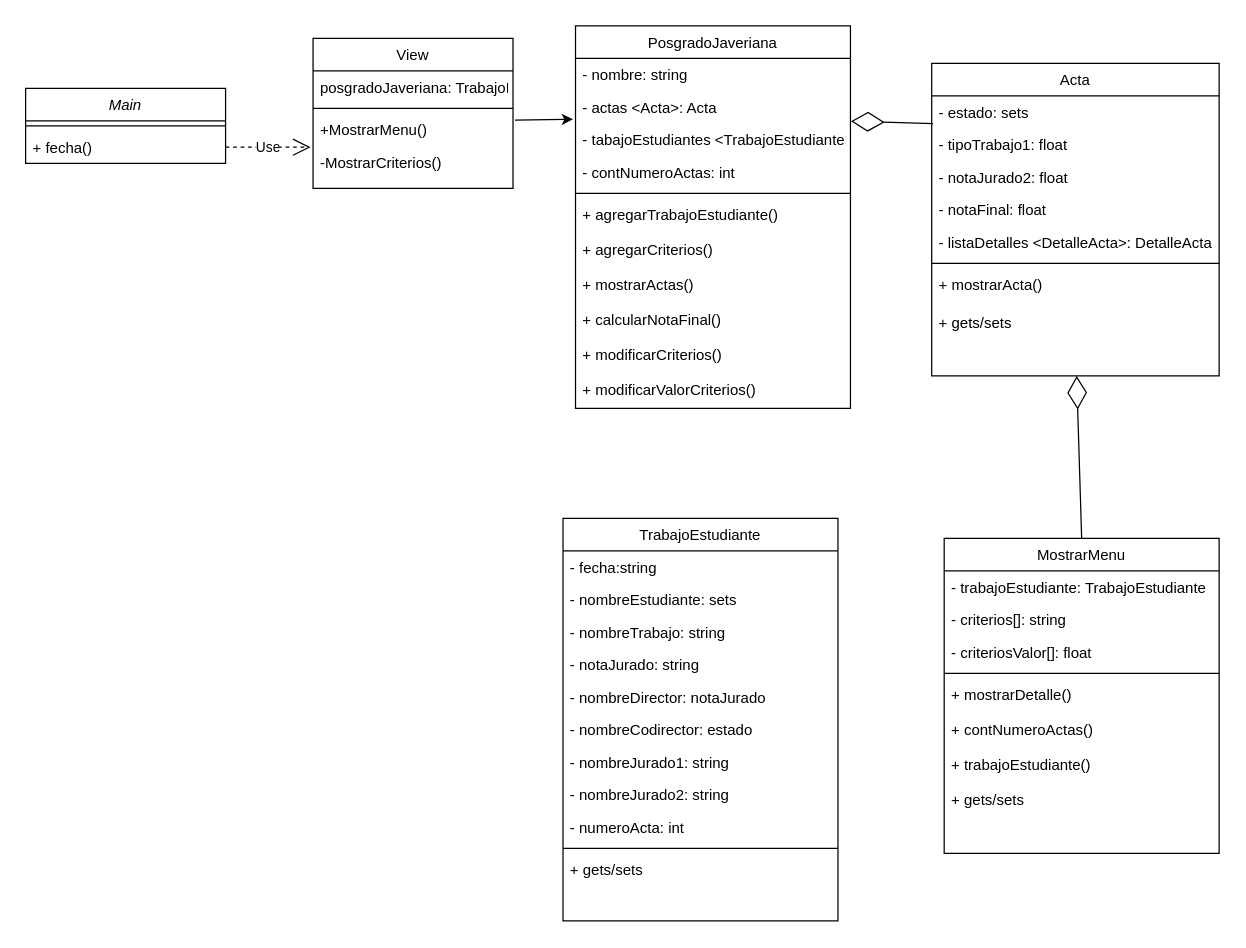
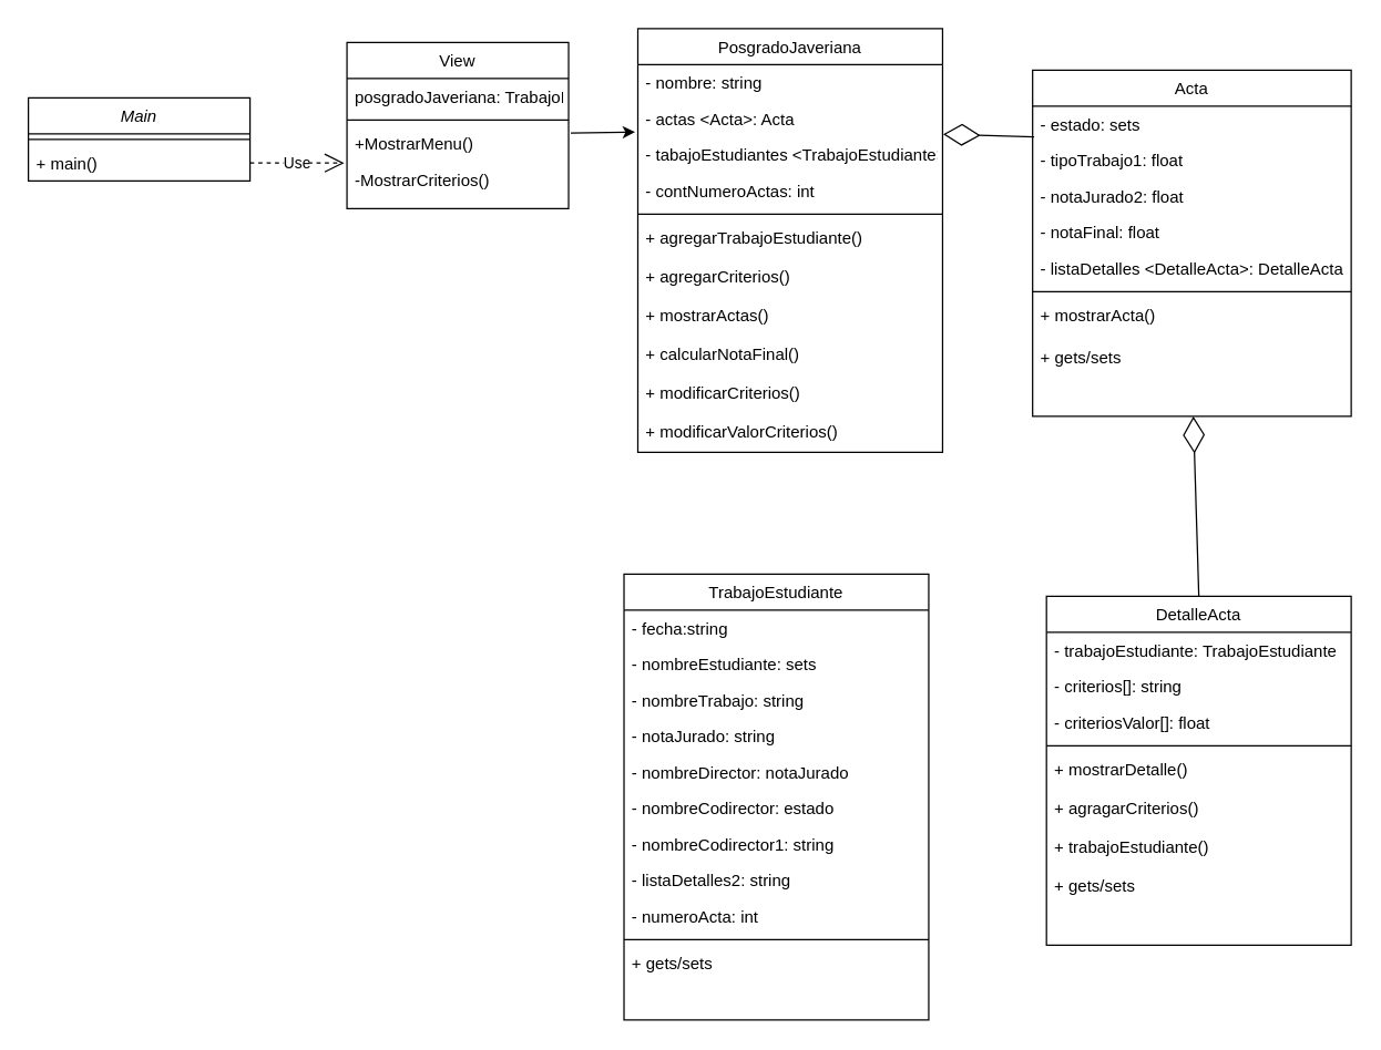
- <mxCell id="4" value="+ fecha()" style="text;align=left;verticalAlign=top;spacingLeft=4;spacingRight=4;overflow=hidden;rotatable=0;points=[[0,0.5],[1,0.5]];portConstraint=eastwest;" parent="2" vertex="1"><mxGeometry y="34" width="160" height="26" as="geometry" /></mxCell>
+ <mxCell id="4" value="+ main()" style="text;align=left;verticalAlign=top;spacingLeft=4;spacingRight=4;overflow=hidden;rotatable=0;points=[[0,0.5],[1,0.5]];portConstraint=eastwest;" parent="2" vertex="1"><mxGeometry y="34" width="160" height="26" as="geometry" /></mxCell>
- <mxCell id="22" value="MostrarMenu" style="swimlane;fontStyle=0;align=center;verticalAlign=top;childLayout=stackLayout;horizontal=1;startSize=26;horizontalStack=0;resizeParent=1;resizeLast=0;collapsible=1;marginBottom=0;rounded=0;shadow=0;strokeWidth=1;" parent="1" vertex="1"><mxGeometry x="755" y="430" width="220" height="252" as="geometry"><mxRectangle x="550" y="140" width="160" height="26" as="alternateBounds" /></mxGeometry></mxCell>
+ <mxCell id="22" value="DetalleActa" style="swimlane;fontStyle=0;align=center;verticalAlign=top;childLayout=stackLayout;horizontal=1;startSize=26;horizontalStack=0;resizeParent=1;resizeLast=0;collapsible=1;marginBottom=0;rounded=0;shadow=0;strokeWidth=1;" parent="1" vertex="1"><mxGeometry x="755" y="430" width="220" height="252" as="geometry"><mxRectangle x="550" y="140" width="160" height="26" as="alternateBounds" /></mxGeometry></mxCell>
- <mxCell id="28" value="+ contNumeroActas()" style="text;align=left;verticalAlign=top;spacingLeft=4;spacingRight=4;overflow=hidden;rotatable=0;points=[[0,0.5],[1,0.5]];portConstraint=eastwest;" vertex="1" parent="22"><mxGeometry y="140" width="220" height="28" as="geometry" /></mxCell>
+ <mxCell id="28" value="+ agragarCriterios()" style="text;align=left;verticalAlign=top;spacingLeft=4;spacingRight=4;overflow=hidden;rotatable=0;points=[[0,0.5],[1,0.5]];portConstraint=eastwest;" vertex="1" parent="22"><mxGeometry y="140" width="220" height="28" as="geometry" /></mxCell>
- <mxCell id="38" value="- nombreJurado1: string" style="text;strokeColor=none;fillColor=none;align=left;verticalAlign=top;spacingLeft=4;spacingRight=4;overflow=hidden;rotatable=0;points=[[0,0.5],[1,0.5]];portConstraint=eastwest;" vertex="1" parent="31"><mxGeometry y="182" width="220" height="26" as="geometry" /></mxCell>
+ <mxCell id="38" value="- nombreCodirector1: string" style="text;strokeColor=none;fillColor=none;align=left;verticalAlign=top;spacingLeft=4;spacingRight=4;overflow=hidden;rotatable=0;points=[[0,0.5],[1,0.5]];portConstraint=eastwest;" vertex="1" parent="31"><mxGeometry y="182" width="220" height="26" as="geometry" /></mxCell>
- <mxCell id="39" value="- nombreJurado2: string" style="text;strokeColor=none;fillColor=none;align=left;verticalAlign=top;spacingLeft=4;spacingRight=4;overflow=hidden;rotatable=0;points=[[0,0.5],[1,0.5]];portConstraint=eastwest;" vertex="1" parent="31"><mxGeometry y="208" width="220" height="26" as="geometry" /></mxCell>
+ <mxCell id="39" value="- listaDetalles2: string" style="text;strokeColor=none;fillColor=none;align=left;verticalAlign=top;spacingLeft=4;spacingRight=4;overflow=hidden;rotatable=0;points=[[0,0.5],[1,0.5]];portConstraint=eastwest;" vertex="1" parent="31"><mxGeometry y="208" width="220" height="26" as="geometry" /></mxCell>
